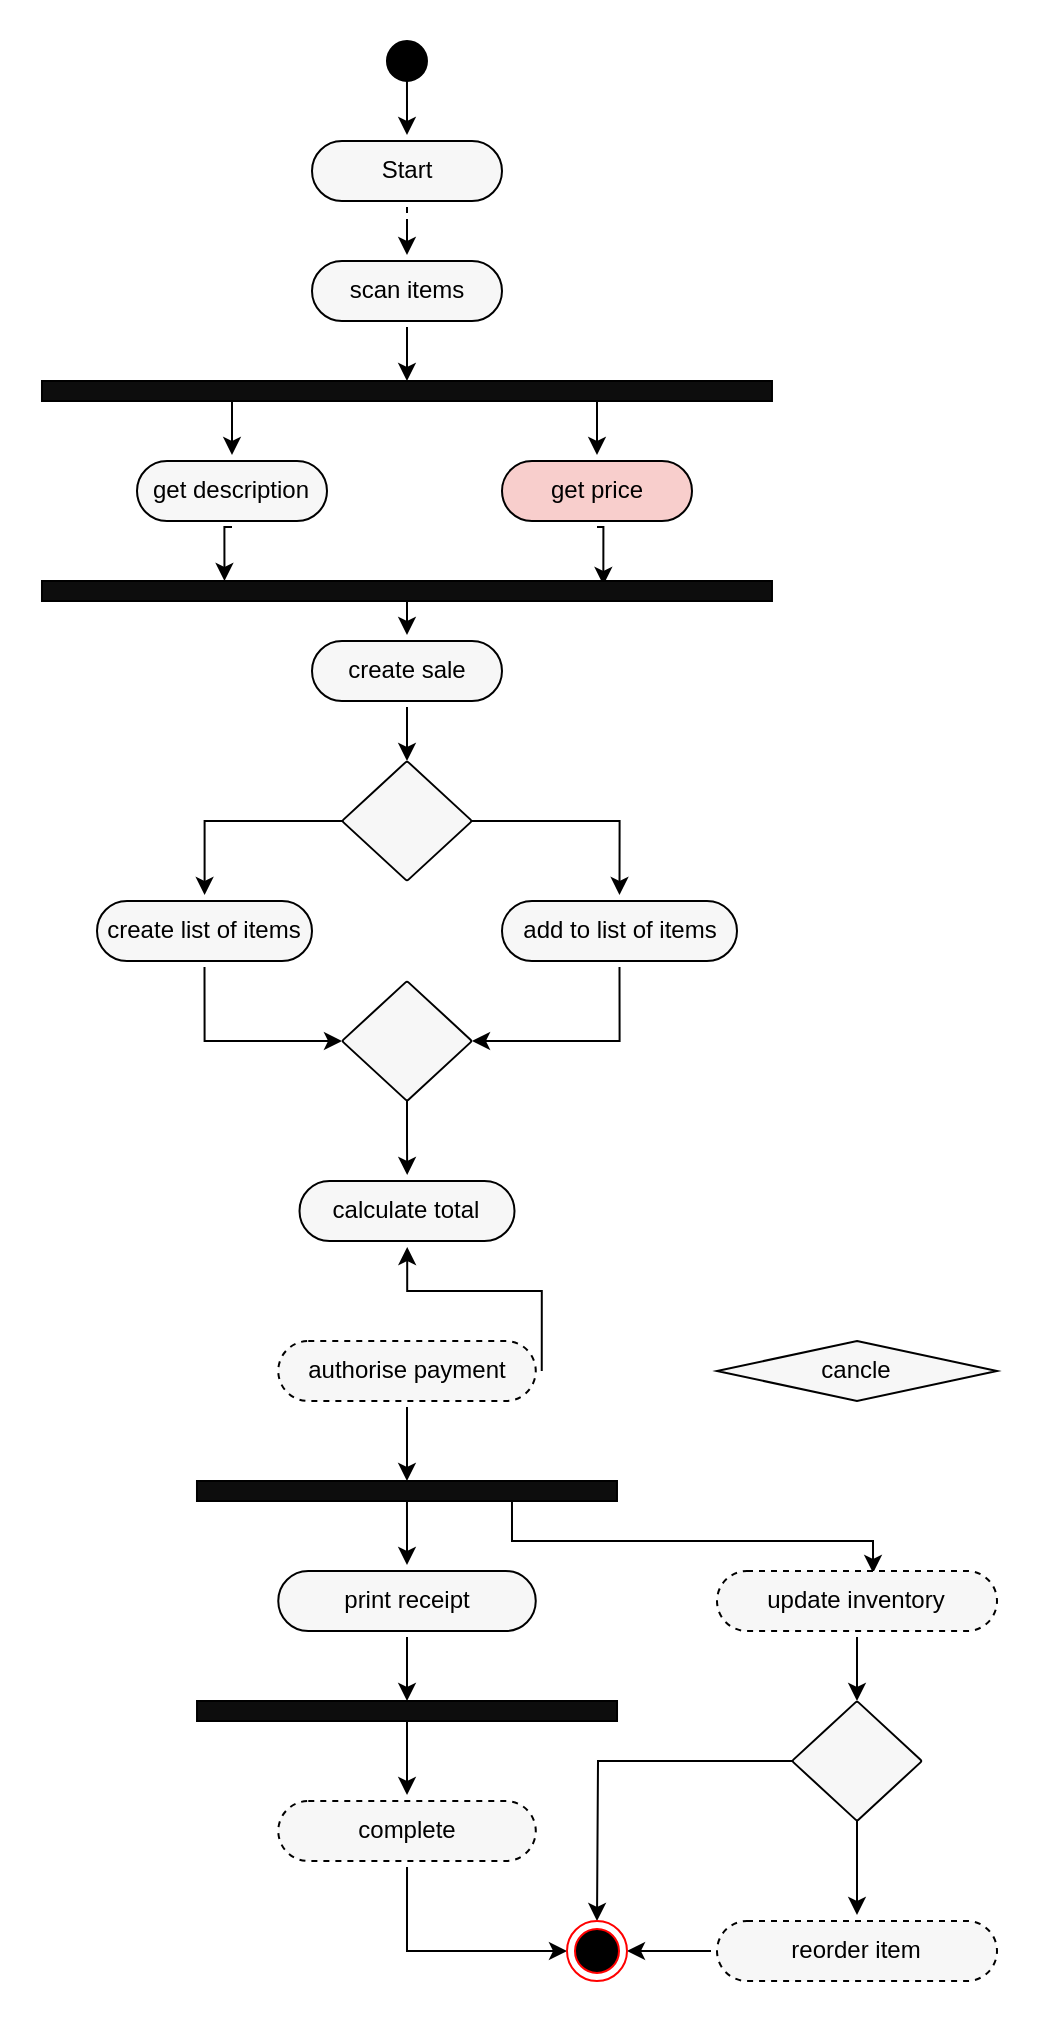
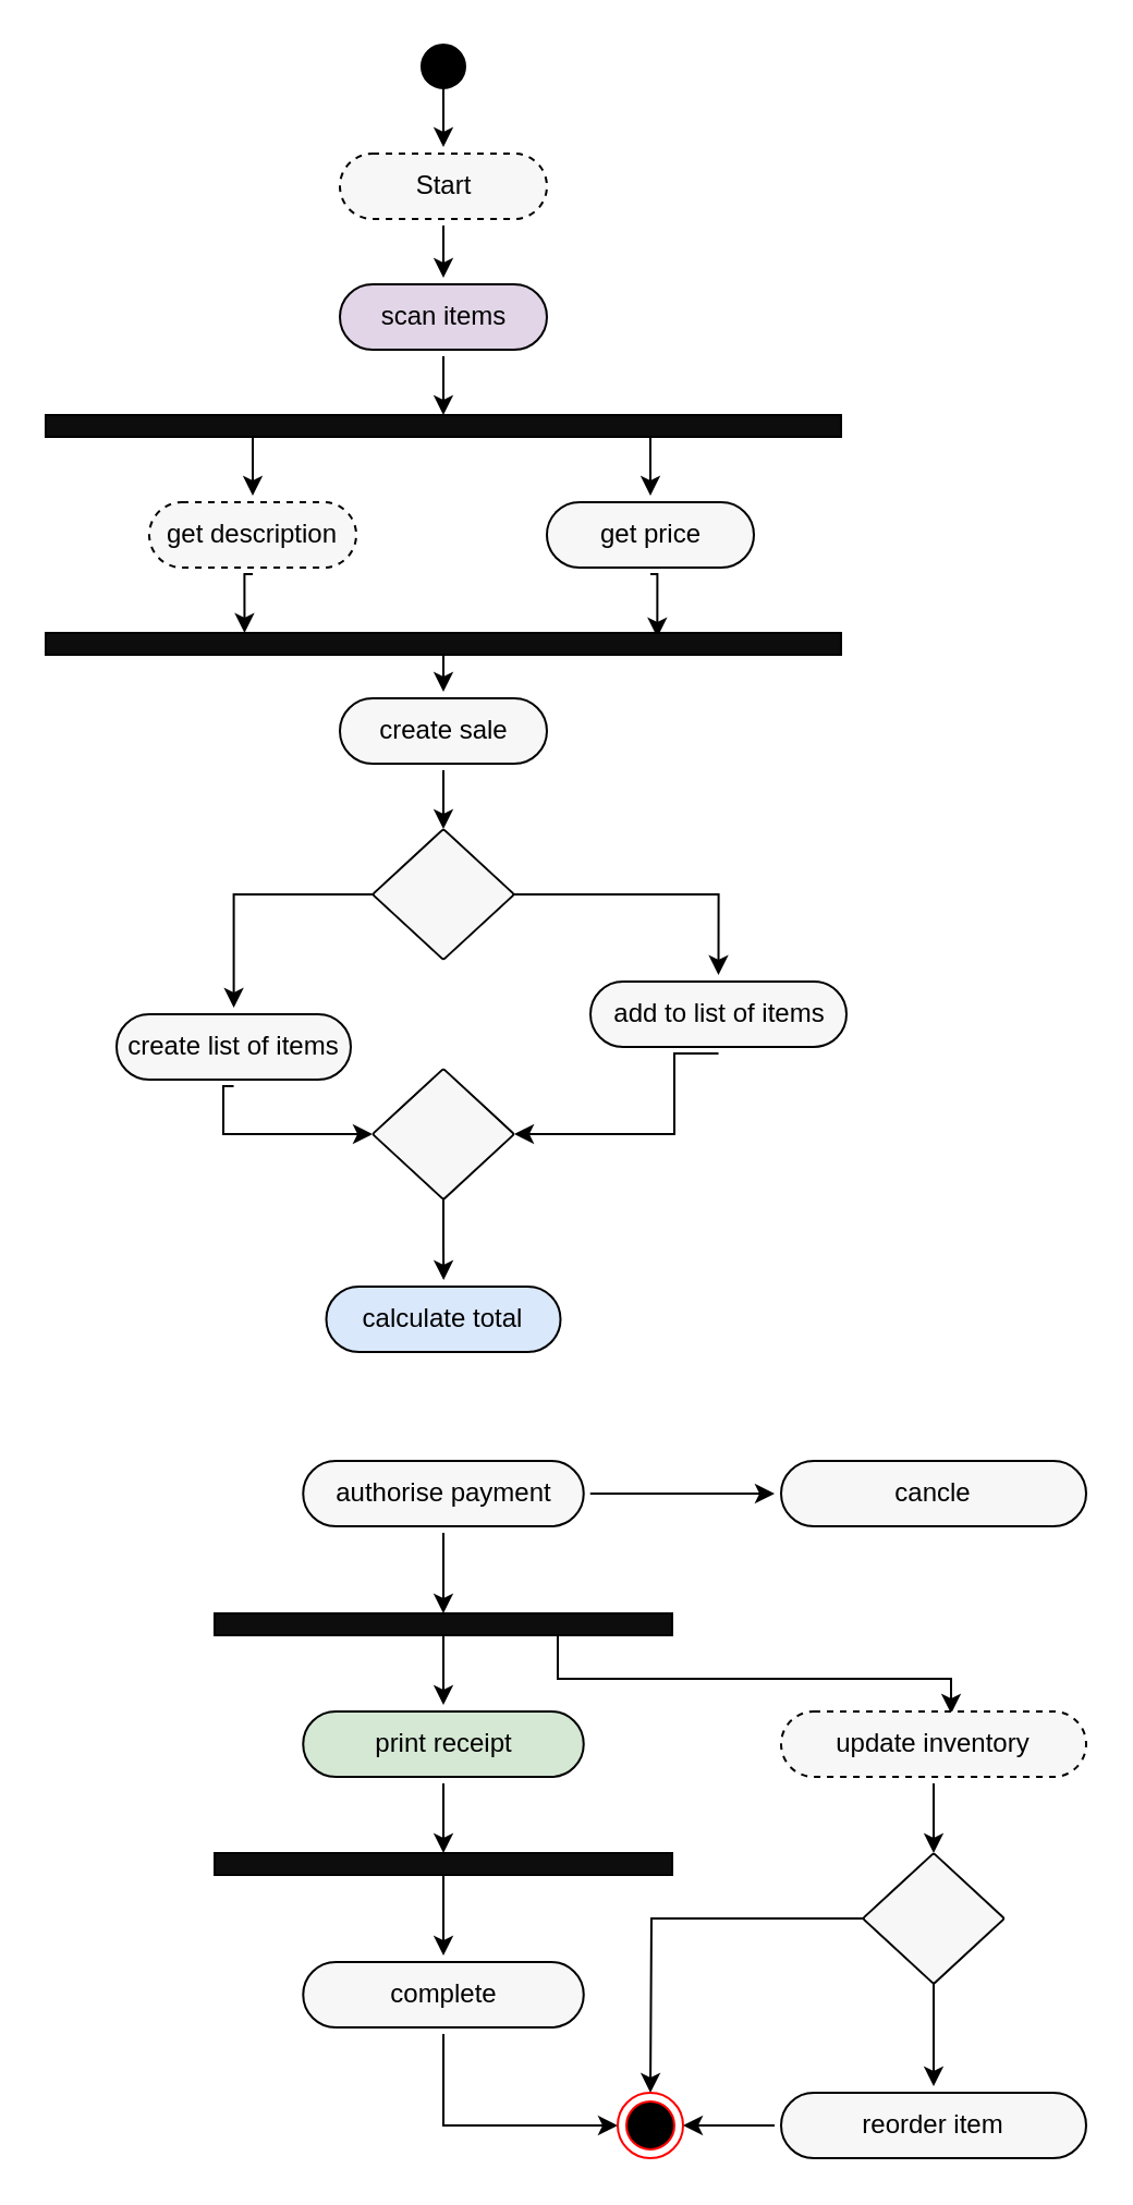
- <mxCell id="5" value="Start" style="rounded=1;whiteSpace=wrap;html=1;fillColor=#F7F7F7;shadow=0;sketch=0;glass=0;strokeWidth=1;perimeterSpacing=3;arcSize=50;" vertex="1" parent="1"><mxGeometry x="155.5" y="70" width="95" height="30" as="geometry" /></mxCell>
+ <mxCell id="5" value="Start" style="rounded=1;whiteSpace=wrap;html=1;fillColor=#F7F7F7;shadow=0;sketch=0;glass=0;strokeWidth=1;perimeterSpacing=3;arcSize=50;dashed=1;" vertex="1" parent="1"><mxGeometry x="155.5" y="70" width="95" height="30" as="geometry" /></mxCell>
- <mxCell id="4" style="edgeStyle=orthogonalEdgeStyle;rounded=0;sketch=0;orthogonalLoop=1;jettySize=auto;html=1;exitX=0.5;exitY=1;exitDx=0;exitDy=0;shadow=0;dashed=1;" edge="1" parent="1" source="5" target="7"><mxGeometry relative="1" as="geometry" /></mxCell>
+ <mxCell id="4" style="edgeStyle=orthogonalEdgeStyle;rounded=0;sketch=0;orthogonalLoop=1;jettySize=auto;html=1;exitX=0.5;exitY=1;exitDx=0;exitDy=0;shadow=0;" edge="1" parent="1" source="5" target="7"><mxGeometry relative="1" as="geometry" /></mxCell>
- <mxCell id="7" value="scan items" style="rounded=1;whiteSpace=wrap;html=1;fillColor=#F7F7F7;shadow=0;sketch=0;glass=0;strokeWidth=1;perimeterSpacing=3;arcSize=50;" vertex="1" parent="1"><mxGeometry x="155.5" y="130" width="95" height="30" as="geometry" /></mxCell>
+ <mxCell id="7" value="scan items" style="rounded=1;whiteSpace=wrap;html=1;fillColor=#e1d5e7;shadow=0;sketch=0;glass=0;strokeWidth=1;perimeterSpacing=3;arcSize=50;" vertex="1" parent="1"><mxGeometry x="155.5" y="130" width="95" height="30" as="geometry" /></mxCell>
- <mxCell id="13" value="get description" style="rounded=1;whiteSpace=wrap;html=1;fillColor=#F7F7F7;shadow=0;sketch=0;glass=0;strokeWidth=1;perimeterSpacing=3;arcSize=50;" vertex="1" parent="1"><mxGeometry x="68" y="230" width="95" height="30" as="geometry" /></mxCell>
+ <mxCell id="13" value="get description" style="rounded=1;whiteSpace=wrap;html=1;fillColor=#F7F7F7;shadow=0;sketch=0;glass=0;strokeWidth=1;perimeterSpacing=3;arcSize=50;dashed=1;" vertex="1" parent="1"><mxGeometry x="68" y="230" width="95" height="30" as="geometry" /></mxCell>
- <mxCell id="11" value="get price" style="rounded=1;whiteSpace=wrap;html=1;fillColor=#f8cecc;shadow=0;sketch=0;glass=0;strokeWidth=1;perimeterSpacing=3;arcSize=50;" vertex="1" parent="1"><mxGeometry x="250.5" y="230" width="95" height="30" as="geometry" /></mxCell>
+ <mxCell id="11" value="get price" style="rounded=1;whiteSpace=wrap;html=1;fillColor=#F7F7F7;shadow=0;sketch=0;glass=0;strokeWidth=1;perimeterSpacing=3;arcSize=50;" vertex="1" parent="1"><mxGeometry x="250.5" y="230" width="95" height="30" as="geometry" /></mxCell>
- <mxCell id="18" value="create list of items" style="rounded=1;whiteSpace=wrap;html=1;fillColor=#F7F7F7;shadow=0;sketch=0;glass=0;strokeWidth=1;perimeterSpacing=3;arcSize=50;" vertex="1" parent="1"><mxGeometry x="48" y="450" width="107.5" height="30" as="geometry" /></mxCell>
+ <mxCell id="18" value="create list of items" style="rounded=1;whiteSpace=wrap;html=1;fillColor=#F7F7F7;shadow=0;sketch=0;glass=0;strokeWidth=1;perimeterSpacing=3;arcSize=50;" vertex="1" parent="1"><mxGeometry x="53" y="465" width="107.5" height="30" as="geometry" /></mxCell>
- <mxCell id="20" value="add to list of items" style="rounded=1;whiteSpace=wrap;html=1;fillColor=#F7F7F7;shadow=0;sketch=0;glass=0;strokeWidth=1;perimeterSpacing=3;arcSize=50;" vertex="1" parent="1"><mxGeometry x="250.5" y="450" width="117.5" height="30" as="geometry" /></mxCell>
+ <mxCell id="20" value="add to list of items" style="rounded=1;whiteSpace=wrap;html=1;fillColor=#F7F7F7;shadow=0;sketch=0;glass=0;strokeWidth=1;perimeterSpacing=3;arcSize=50;" vertex="1" parent="1"><mxGeometry x="270.5" y="450" width="117.5" height="30" as="geometry" /></mxCell>
- <mxCell id="23" value="calculate total" style="rounded=1;whiteSpace=wrap;html=1;fillColor=#F7F7F7;shadow=0;sketch=0;glass=0;strokeWidth=1;perimeterSpacing=3;arcSize=50;" vertex="1" parent="1"><mxGeometry x="149.25" y="590" width="107.5" height="30" as="geometry" /></mxCell>
+ <mxCell id="23" value="calculate total" style="rounded=1;whiteSpace=wrap;html=1;fillColor=#dae8fc;shadow=0;sketch=0;glass=0;strokeWidth=1;perimeterSpacing=3;arcSize=50;" vertex="1" parent="1"><mxGeometry x="149.25" y="590" width="107.5" height="30" as="geometry" /></mxCell>
- <mxCell id="25" style="edgeStyle=orthogonalEdgeStyle;rounded=0;sketch=0;orthogonalLoop=1;jettySize=auto;html=1;exitX=1;exitY=0.5;exitDx=0;exitDy=0;shadow=0;" edge="1" parent="1" source="26" target="23"><mxGeometry relative="1" as="geometry" /></mxCell>
+ <mxCell id="25" style="edgeStyle=orthogonalEdgeStyle;rounded=0;sketch=0;orthogonalLoop=1;jettySize=auto;html=1;exitX=1;exitY=0.5;exitDx=0;exitDy=0;entryX=0;entryY=0.5;entryDx=0;entryDy=0;shadow=0;" edge="1" parent="1" source="26" target="31"><mxGeometry relative="1" as="geometry" /></mxCell>
- <mxCell id="26" value="authorise payment" style="rounded=1;whiteSpace=wrap;html=1;fillColor=#F7F7F7;shadow=0;sketch=0;glass=0;strokeWidth=1;perimeterSpacing=3;arcSize=50;dashed=1;" vertex="1" parent="1"><mxGeometry x="138.63" y="670" width="128.75" height="30" as="geometry" /></mxCell>
+ <mxCell id="26" value="authorise payment" style="rounded=1;whiteSpace=wrap;html=1;fillColor=#F7F7F7;shadow=0;sketch=0;glass=0;strokeWidth=1;perimeterSpacing=3;arcSize=50;" vertex="1" parent="1"><mxGeometry x="138.63" y="670" width="128.75" height="30" as="geometry" /></mxCell>
- <mxCell id="31" value="cancle" style="rhombus;whiteSpace=wrap;html=1;fillColor=#F7F7F7;shadow=0;sketch=0;glass=0;strokeWidth=1;perimeterSpacing=3;arcSize=50;" vertex="1" parent="1"><mxGeometry x="358" y="670" width="140" height="30" as="geometry" /></mxCell>
+ <mxCell id="31" value="cancle" style="rounded=1;whiteSpace=wrap;html=1;fillColor=#F7F7F7;shadow=0;sketch=0;glass=0;strokeWidth=1;perimeterSpacing=3;arcSize=50;" vertex="1" parent="1"><mxGeometry x="358" y="670" width="140" height="30" as="geometry" /></mxCell>
- <mxCell id="28" value="print receipt" style="rounded=1;whiteSpace=wrap;html=1;fillColor=#F7F7F7;shadow=0;sketch=0;glass=0;strokeWidth=1;perimeterSpacing=3;arcSize=50;" vertex="1" parent="1"><mxGeometry x="138.63" y="785" width="128.75" height="30" as="geometry" /></mxCell>
+ <mxCell id="28" value="print receipt" style="rounded=1;whiteSpace=wrap;html=1;fillColor=#d5e8d4;shadow=0;sketch=0;glass=0;strokeWidth=1;perimeterSpacing=3;arcSize=50;" vertex="1" parent="1"><mxGeometry x="138.63" y="785" width="128.75" height="30" as="geometry" /></mxCell>
- <mxCell id="30" value="complete" style="rounded=1;whiteSpace=wrap;html=1;fillColor=#F7F7F7;shadow=0;sketch=0;glass=0;strokeWidth=1;perimeterSpacing=3;arcSize=50;dashed=1;" vertex="1" parent="1"><mxGeometry x="138.64" y="900" width="128.75" height="30" as="geometry" /></mxCell>
+ <mxCell id="30" value="complete" style="rounded=1;whiteSpace=wrap;html=1;fillColor=#F7F7F7;shadow=0;sketch=0;glass=0;strokeWidth=1;perimeterSpacing=3;arcSize=50;" vertex="1" parent="1"><mxGeometry x="138.64" y="900" width="128.75" height="30" as="geometry" /></mxCell>
- <mxCell id="36" value="reorder item" style="rounded=1;whiteSpace=wrap;html=1;fillColor=#F7F7F7;shadow=0;sketch=0;glass=0;strokeWidth=1;perimeterSpacing=3;arcSize=50;dashed=1;" vertex="1" parent="1"><mxGeometry x="358" y="960" width="140" height="30" as="geometry" /></mxCell>
+ <mxCell id="36" value="reorder item" style="rounded=1;whiteSpace=wrap;html=1;fillColor=#F7F7F7;shadow=0;sketch=0;glass=0;strokeWidth=1;perimeterSpacing=3;arcSize=50;" vertex="1" parent="1"><mxGeometry x="358" y="960" width="140" height="30" as="geometry" /></mxCell>
